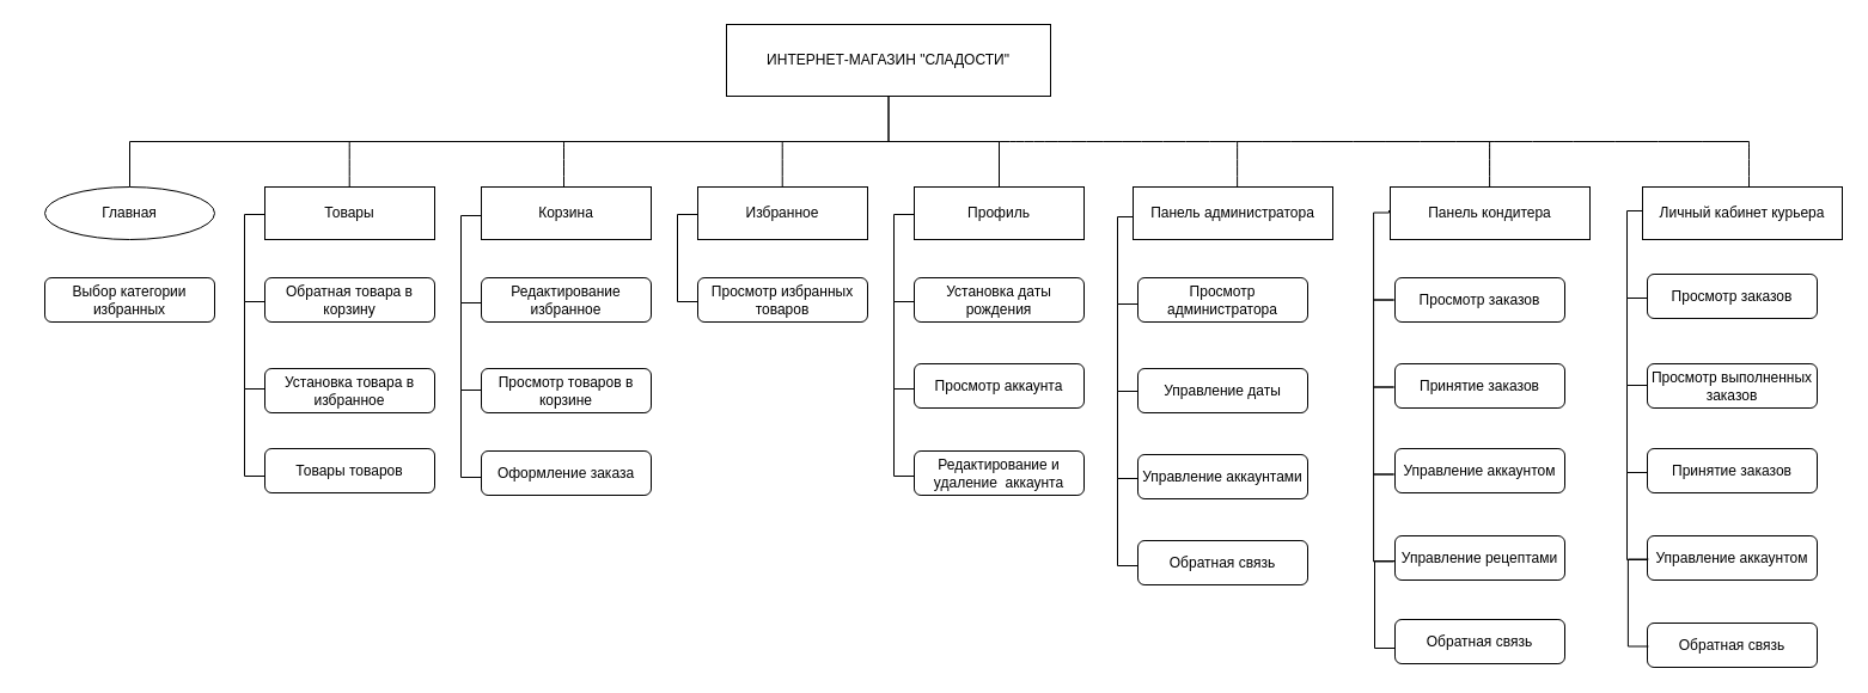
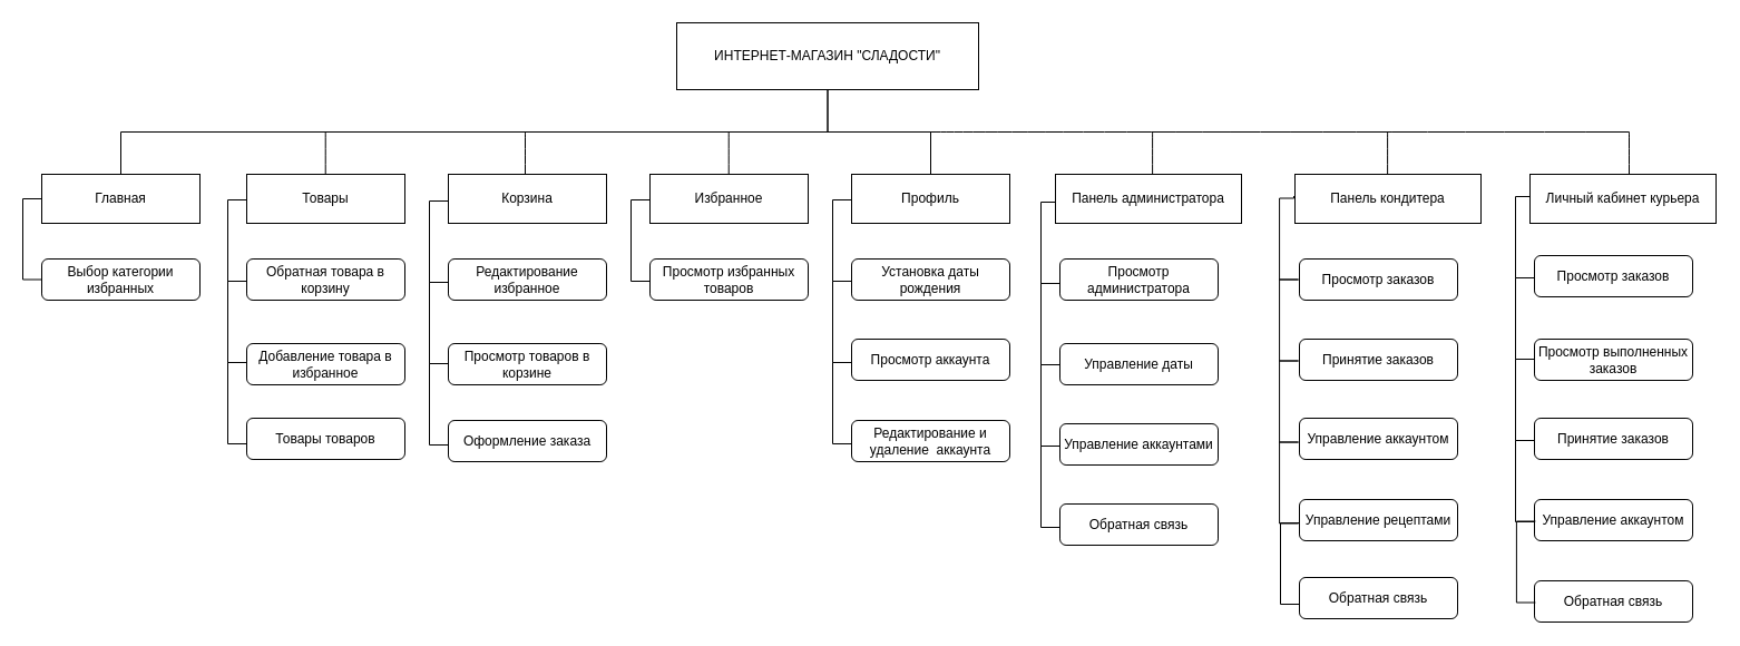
- <mxCell id="4" value="Главная" style="ellipse;whiteSpace=wrap;html=1;" vertex="1" parent="1"><mxGeometry x="37" y="156" width="142" height="44" as="geometry" /></mxCell>
+ <mxCell id="4" value="Главная" style="whiteSpace=wrap;html=1;" vertex="1" parent="1"><mxGeometry x="37" y="156" width="142" height="44" as="geometry" /></mxCell>
+ <mxCell id="45" value="" style="endArrow=none;html=1;rounded=0;fontSize=12;startSize=8;endSize=8;exitX=0;exitY=0.5;exitDx=0;exitDy=0;entryX=0;entryY=0.5;entryDx=0;entryDy=0;edgeStyle=orthogonalEdgeStyle;" edge="1" parent="1" source="4" target="20"><mxGeometry width="50" height="50" relative="1" as="geometry"><mxPoint x="449" y="109" as="sourcePoint" /><mxPoint x="499" y="59" as="targetPoint" /><Array as="points"><mxPoint x="20" y="178" /><mxPoint x="20" y="251" /></Array></mxGeometry></mxCell>
- <mxCell id="22" value="Установка товара в избранное" style="rounded=1;whiteSpace=wrap;html=1;" vertex="1" parent="1"><mxGeometry x="221" y="308" width="142" height="37" as="geometry" /></mxCell>
+ <mxCell id="22" value="Добавление товара в избранное" style="rounded=1;whiteSpace=wrap;html=1;" vertex="1" parent="1"><mxGeometry x="221" y="308" width="142" height="37" as="geometry" /></mxCell>
